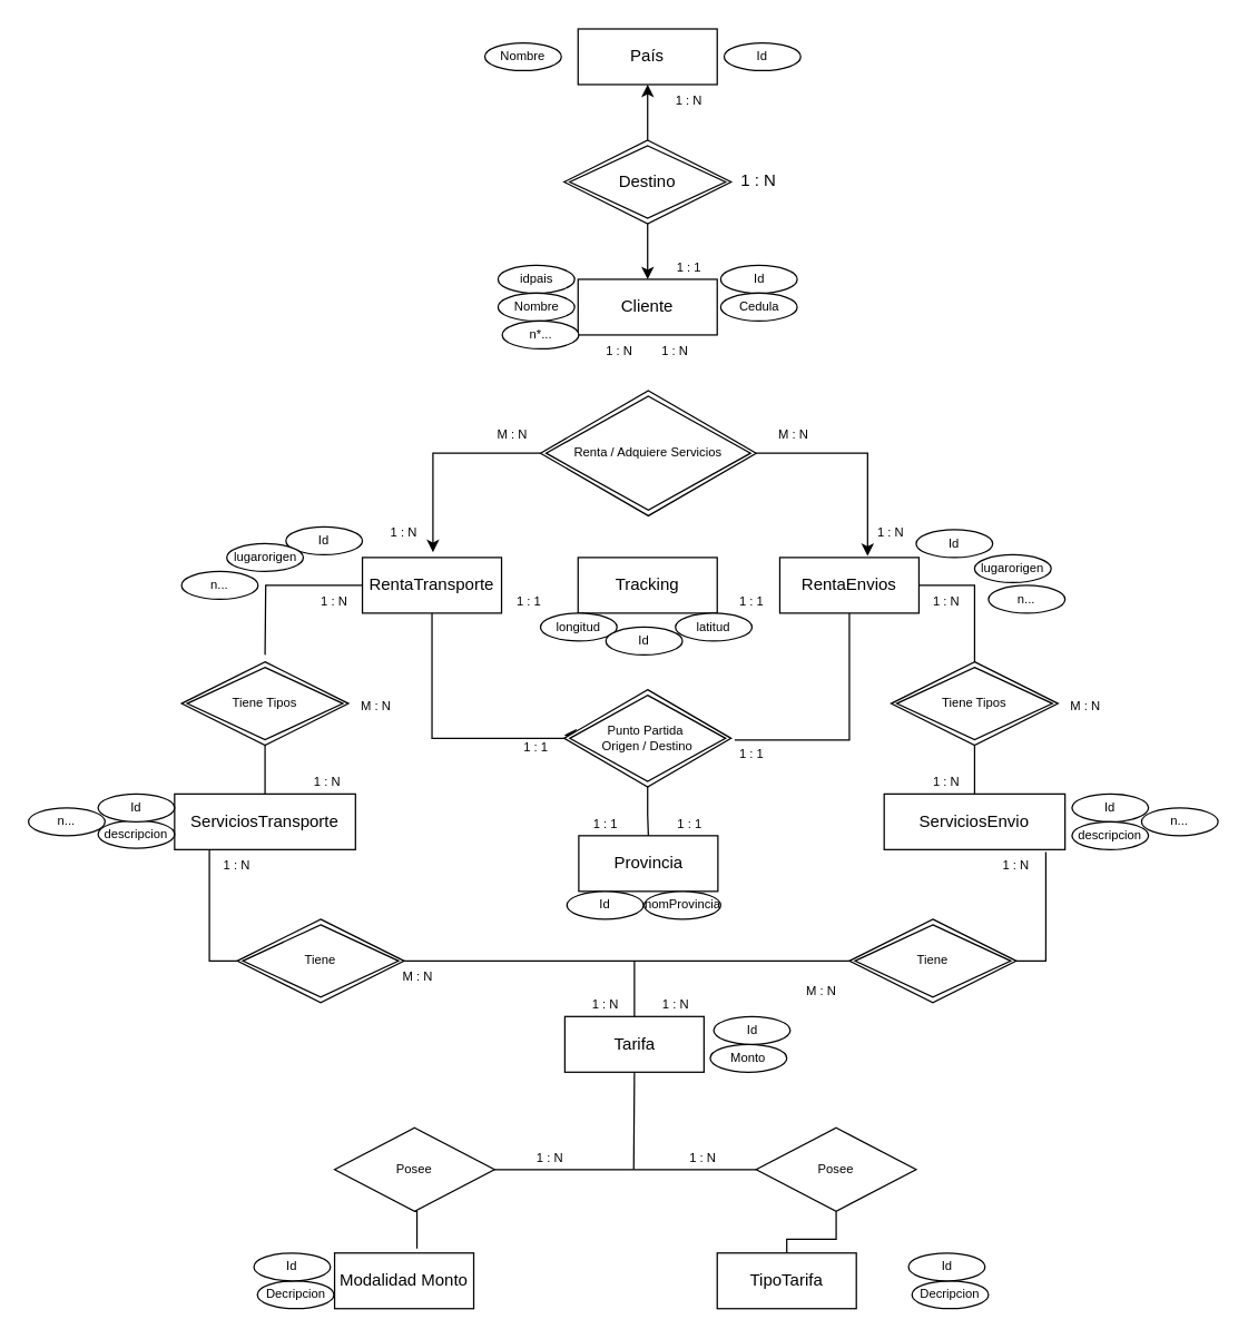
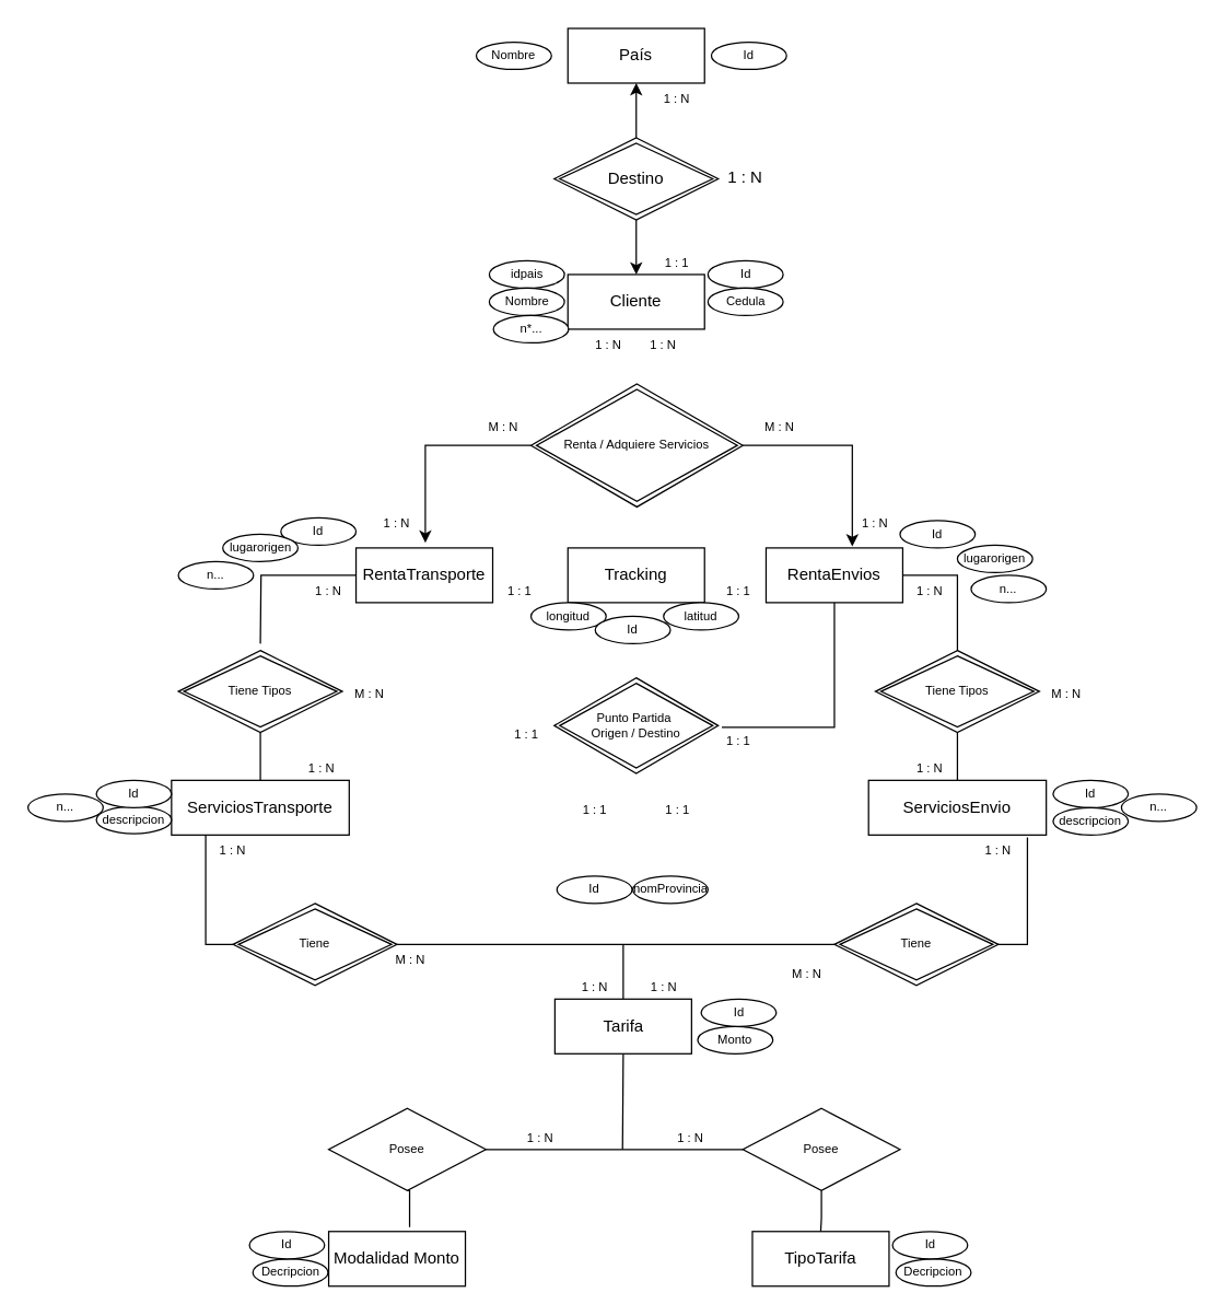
- <mxCell id="4" style="edgeStyle=orthogonalEdgeStyle;rounded=0;orthogonalLoop=1;jettySize=auto;html=1;fontSize=9;entryX=0;entryY=0.467;entryDx=0;entryDy=0;entryPerimeter=0;" parent="1" source="6" target="34" edge="1"><mxGeometry relative="1" as="geometry"><mxPoint x="466" y="470" as="targetPoint" /><Array as="points"><mxPoint x="310" y="530" /><mxPoint x="425" y="530" /><mxPoint x="425" y="528" /><mxPoint x="440" y="528" /></Array></mxGeometry></mxCell>
- <mxCell id="33" style="edgeStyle=orthogonalEdgeStyle;rounded=0;orthogonalLoop=1;jettySize=auto;html=1;entryX=0.5;entryY=0;entryDx=0;entryDy=0;fontSize=9;endArrow=none;endFill=0;" parent="1" source="34" target="12" edge="1"><mxGeometry relative="1" as="geometry" /></mxCell>
- <mxCell id="12" value="Provincia" style="whiteSpace=wrap;html=1;align=center;" parent="1" vertex="1"><mxGeometry x="415.5" y="600" width="100" height="40" as="geometry" /></mxCell>
- <mxCell id="17" value="TipoTarifa" style="whiteSpace=wrap;html=1;align=center;" parent="1" vertex="1"><mxGeometry x="515" y="900" width="100" height="40" as="geometry" /></mxCell>
+ <mxCell id="17" value="TipoTarifa" style="whiteSpace=wrap;html=1;align=center;" parent="1" vertex="1"><mxGeometry x="550" y="900" width="100" height="40" as="geometry" /></mxCell>
